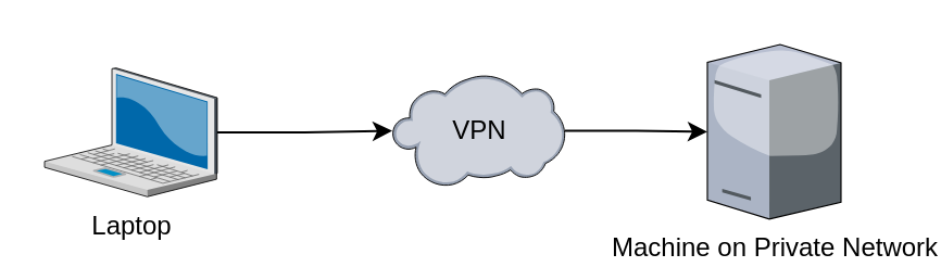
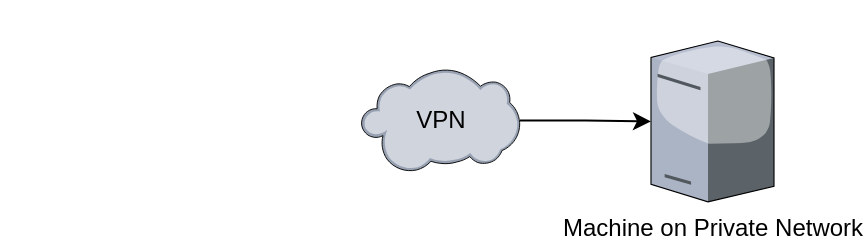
- <mxCell id="3" value="Laptop" style="verticalLabelPosition=bottom;aspect=fixed;html=1;verticalAlign=top;strokeColor=none;align=center;outlineConnect=0;shape=mxgraph.citrix.laptop_2;" vertex="1" parent="1"><mxGeometry x="20" y="30.82" width="79.5" height="59.31" as="geometry" /></mxCell>
- <mxCell id="2" value="" style="edgeStyle=orthogonalEdgeStyle;rounded=0;orthogonalLoop=1;jettySize=auto;html=1;" edge="1" parent="1" source="3" target="5"><mxGeometry relative="1" as="geometry" /></mxCell>
